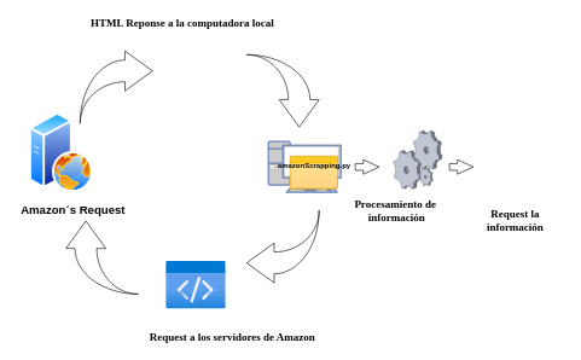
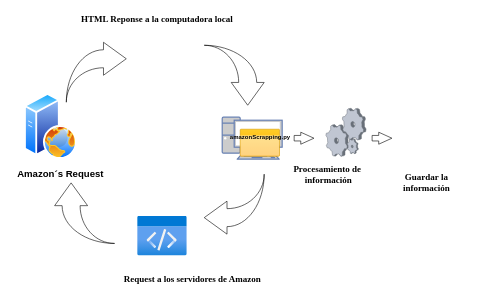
- <mxCell id="15" value="&lt;font face=&quot;Times New Roman&quot;&gt;&lt;span style=&quot;font-size: 15px&quot;&gt;&lt;b&gt;HTML Reponse a la computadora local&amp;nbsp;&lt;/b&gt;&lt;/span&gt;&lt;/font&gt;" style="text;html=1;align=center;verticalAlign=middle;resizable=0;points=[];autosize=1;strokeColor=none;" vertex="1" parent="1"><mxGeometry x="118" y="20" width="270" height="20" as="geometry" /></mxCell>
+ <mxCell id="15" value="&lt;font face=&quot;Times New Roman&quot;&gt;&lt;span style=&quot;font-size: 15px&quot;&gt;&lt;b&gt;HTML Reponse a la computadora local&amp;nbsp;&lt;/b&gt;&lt;/span&gt;&lt;/font&gt;" style="text;html=1;align=center;verticalAlign=middle;resizable=0;points=[];autosize=1;strokeColor=none;" vertex="1" parent="1"><mxGeometry x="128" y="20" width="270" height="20" as="geometry" /></mxCell>
- <mxCell id="19" value="&lt;div style=&quot;text-align: center&quot;&gt;&lt;span style=&quot;font-size: 15px&quot;&gt;&lt;font face=&quot;times new roman&quot;&gt;&lt;b&gt;Request la información&lt;/b&gt;&lt;/font&gt;&lt;/span&gt;&lt;/div&gt;" style="text;whiteSpace=wrap;html=1;" vertex="1" parent="1"><mxGeometry x="640" y="280" width="140" height="40" as="geometry" /></mxCell>
+ <mxCell id="19" value="&lt;div style=&quot;text-align: center&quot;&gt;&lt;span style=&quot;font-size: 15px&quot;&gt;&lt;font face=&quot;times new roman&quot;&gt;&lt;b&gt;Guardar la información&lt;/b&gt;&lt;/font&gt;&lt;/span&gt;&lt;/div&gt;" style="text;whiteSpace=wrap;html=1;" vertex="1" parent="1"><mxGeometry x="640" y="280" width="140" height="40" as="geometry" /></mxCell>
